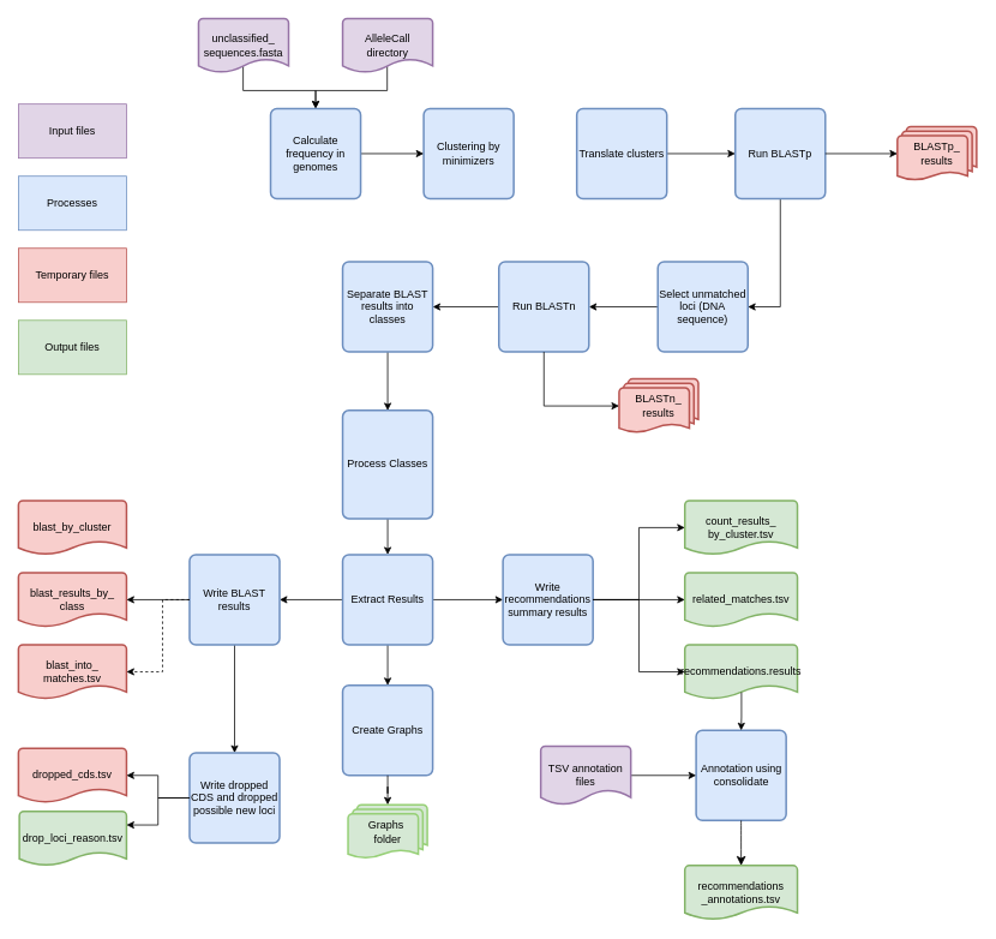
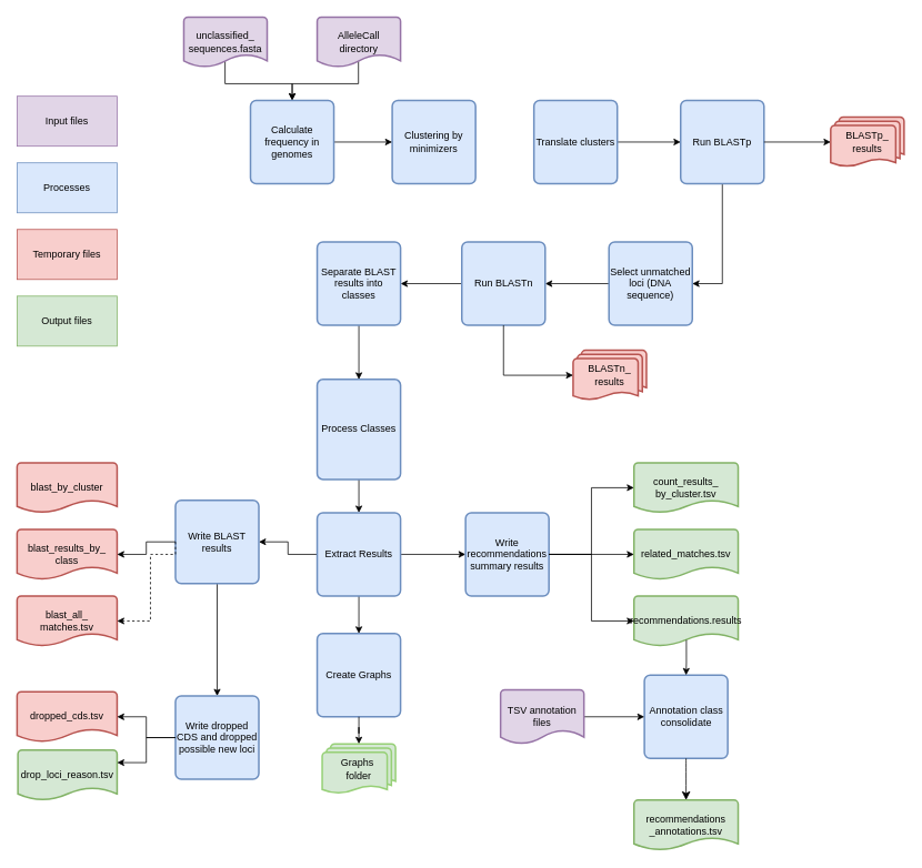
- <mxCell id="24" value="Write BLAST results" style="rounded=1;whiteSpace=wrap;html=1;absoluteArcSize=1;arcSize=14;strokeWidth=2;fillColor=#dae8fc;strokeColor=#6c8ebf;" parent="1" vertex="1"><mxGeometry x="210" y="615" width="100" height="100" as="geometry" /></mxCell>
+ <mxCell id="24" value="Write BLAST results" style="rounded=1;whiteSpace=wrap;html=1;absoluteArcSize=1;arcSize=14;strokeWidth=2;fillColor=#dae8fc;strokeColor=#6c8ebf;" parent="1" vertex="1"><mxGeometry x="210" y="600" width="100" height="100" as="geometry" /></mxCell>
- <mxCell id="27" value="blast_into_&lt;div&gt;matches.tsv&lt;/div&gt;" style="strokeWidth=2;html=1;shape=mxgraph.flowchart.document2;whiteSpace=wrap;size=0.25;fillColor=#f8cecc;strokeColor=#b85450;" parent="1" vertex="1"><mxGeometry x="20" y="715" width="120" height="60" as="geometry" /></mxCell>
+ <mxCell id="27" value="blast_all_&lt;div&gt;matches.tsv&lt;/div&gt;" style="strokeWidth=2;html=1;shape=mxgraph.flowchart.document2;whiteSpace=wrap;size=0.25;fillColor=#f8cecc;strokeColor=#b85450;" parent="1" vertex="1"><mxGeometry x="20" y="715" width="120" height="60" as="geometry" /></mxCell>
- <mxCell id="42" value="Annotation using consolidate" style="rounded=1;whiteSpace=wrap;html=1;absoluteArcSize=1;arcSize=14;strokeWidth=2;fillColor=#dae8fc;strokeColor=#6c8ebf;" parent="1" vertex="1"><mxGeometry x="772.5" y="810" width="100" height="100" as="geometry" /></mxCell>
+ <mxCell id="42" value="Annotation class consolidate" style="rounded=1;whiteSpace=wrap;html=1;absoluteArcSize=1;arcSize=14;strokeWidth=2;fillColor=#dae8fc;strokeColor=#6c8ebf;" parent="1" vertex="1"><mxGeometry x="772.5" y="810" width="100" height="100" as="geometry" /></mxCell>
